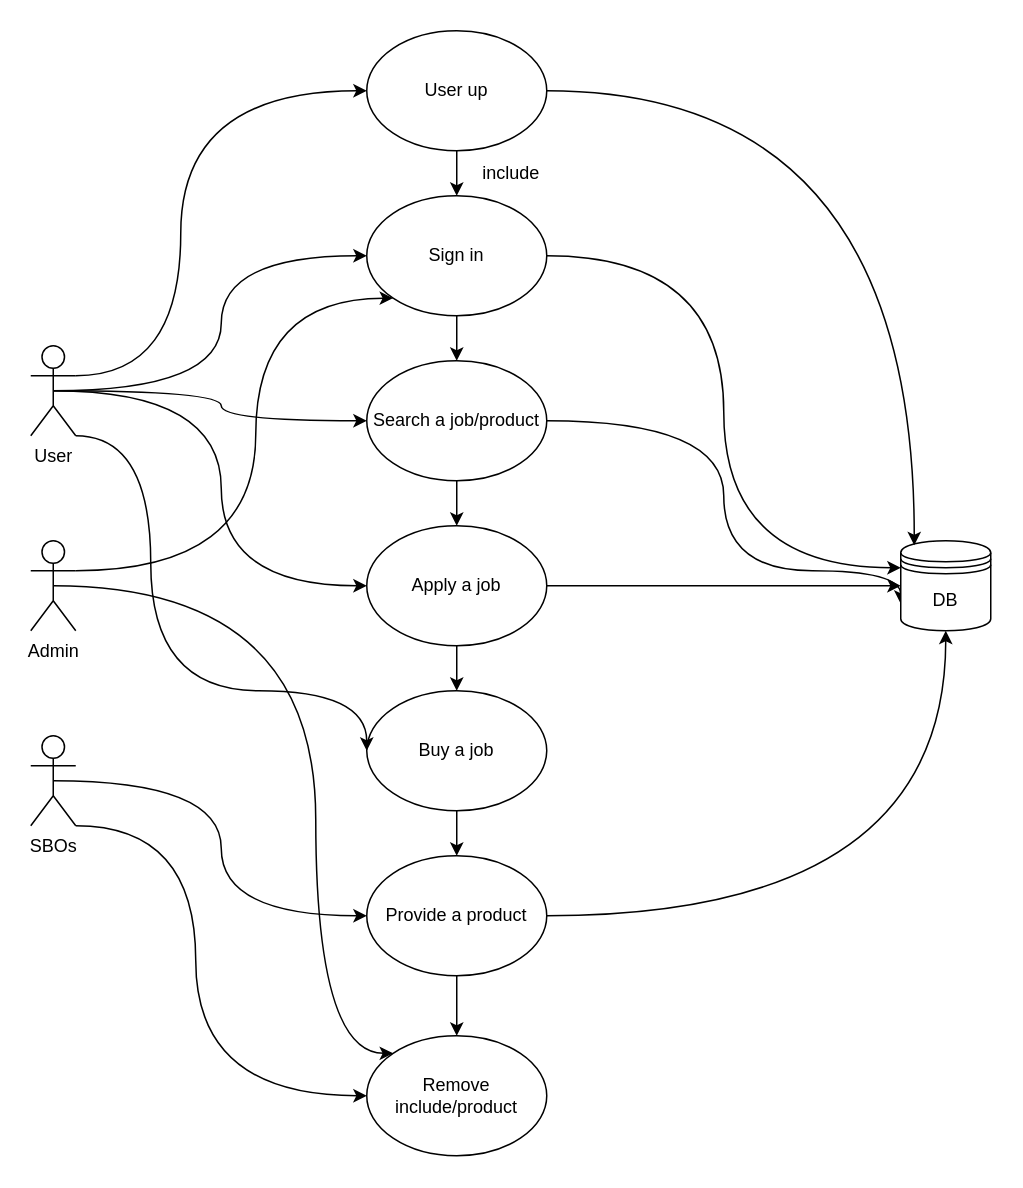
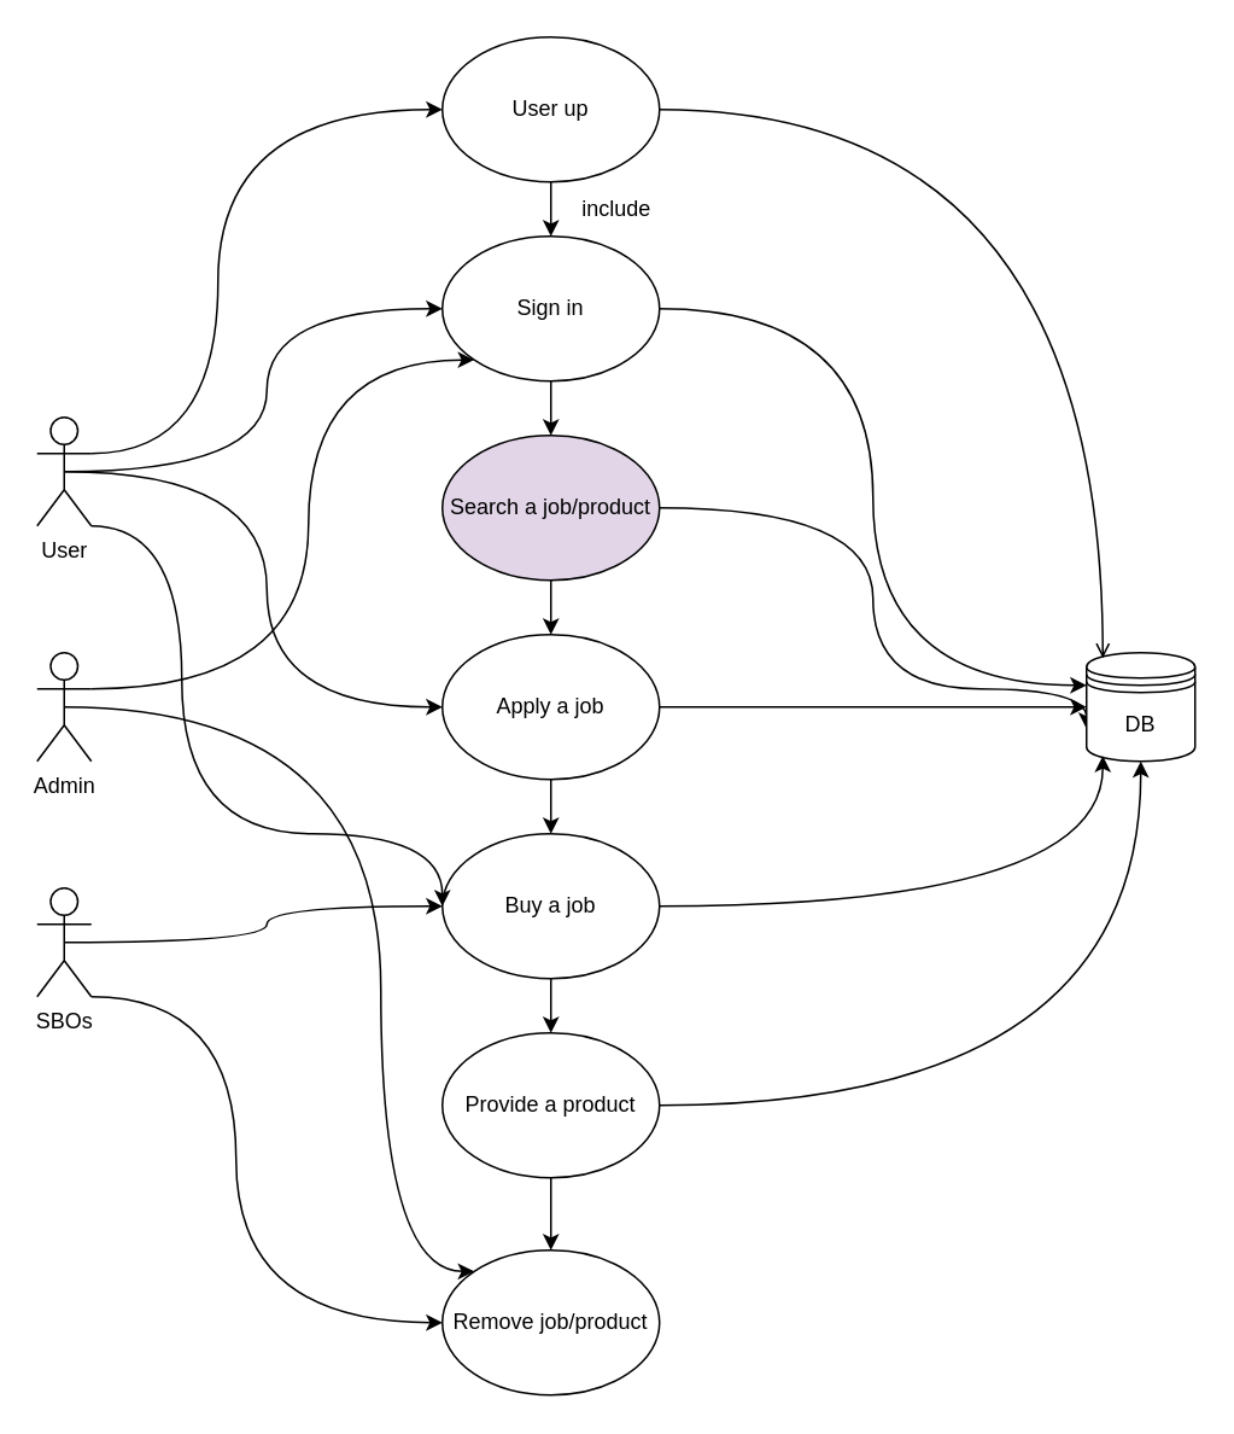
- <mxCell id="24" style="edgeStyle=orthogonalEdgeStyle;rounded=0;orthogonalLoop=1;jettySize=auto;html=1;exitX=0.5;exitY=0.5;exitDx=0;exitDy=0;exitPerimeter=0;entryX=0;entryY=0.5;entryDx=0;entryDy=0;curved=1;" edge="1" parent="1" source="25" target="8"><mxGeometry relative="1" as="geometry" /></mxCell>
- <mxCell id="8" value="Search a job/product" style="ellipse;whiteSpace=wrap;html=1;" vertex="1" parent="1"><mxGeometry x="244" y="240" width="120" height="80" as="geometry" /></mxCell>
+ <mxCell id="8" value="Search a job/product" style="ellipse;whiteSpace=wrap;html=1;fillColor=#e1d5e7;" vertex="1" parent="1"><mxGeometry x="244" y="240" width="120" height="80" as="geometry" /></mxCell>
- <mxCell id="33" style="edgeStyle=orthogonalEdgeStyle;rounded=0;orthogonalLoop=1;jettySize=auto;html=1;exitX=1;exitY=0.5;exitDx=0;exitDy=0;entryX=0.15;entryY=0.05;entryDx=0;entryDy=0;entryPerimeter=0;curved=1;" edge="1" parent="1" source="2" target="32"><mxGeometry relative="1" as="geometry" /></mxCell>
+ <mxCell id="33" style="edgeStyle=orthogonalEdgeStyle;rounded=0;orthogonalLoop=1;jettySize=auto;html=1;exitX=1;exitY=0.5;exitDx=0;exitDy=0;entryX=0.15;entryY=0.05;entryDx=0;entryDy=0;entryPerimeter=0;curved=1;endArrow=open;" edge="1" parent="1" source="2" target="32"><mxGeometry relative="1" as="geometry" /></mxCell>
+ <mxCell id="34" style="edgeStyle=orthogonalEdgeStyle;rounded=0;orthogonalLoop=1;jettySize=auto;html=1;exitX=1;exitY=0.5;exitDx=0;exitDy=0;entryX=0.15;entryY=0.95;entryDx=0;entryDy=0;entryPerimeter=0;curved=1;" edge="1" parent="1" source="13" target="32"><mxGeometry relative="1" as="geometry" /></mxCell>
- <mxCell id="29" style="edgeStyle=orthogonalEdgeStyle;rounded=0;orthogonalLoop=1;jettySize=auto;html=1;exitX=0.5;exitY=0.5;exitDx=0;exitDy=0;exitPerimeter=0;entryX=0;entryY=0.5;entryDx=0;entryDy=0;curved=1;" edge="1" parent="1" source="31" target="17"><mxGeometry relative="1" as="geometry" /></mxCell>
+ <mxCell id="29" style="edgeStyle=orthogonalEdgeStyle;rounded=0;orthogonalLoop=1;jettySize=auto;html=1;exitX=0.5;exitY=0.5;exitDx=0;exitDy=0;exitPerimeter=0;curved=1;" edge="1" parent="1" source="31" target="13"><mxGeometry relative="1" as="geometry" /></mxCell>
- <mxCell id="14" value="Remove include/product" style="ellipse;whiteSpace=wrap;html=1;" vertex="1" parent="1"><mxGeometry x="244" y="690" width="120" height="80" as="geometry" /></mxCell>
+ <mxCell id="14" value="Remove job/product" style="ellipse;whiteSpace=wrap;html=1;" vertex="1" parent="1"><mxGeometry x="244" y="690" width="120" height="80" as="geometry" /></mxCell>
